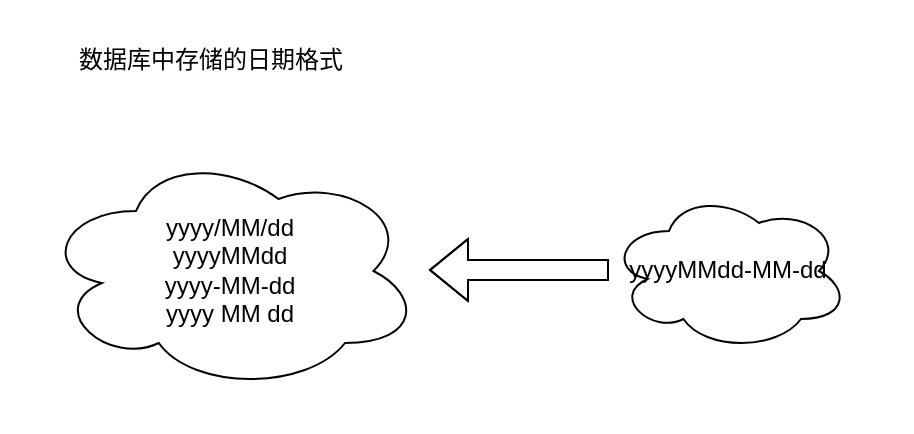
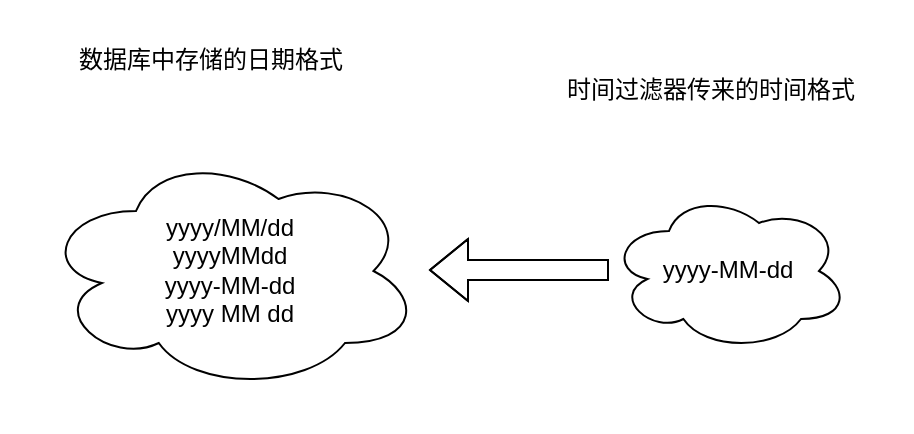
+ <mxCell id="3" value="时间过滤器传来的时间格式" style="text;html=1;align=center;verticalAlign=middle;resizable=0;points=[];autosize=1;strokeColor=none;fillColor=none;" vertex="1" parent="1"><mxGeometry x="275" y="35" width="160" height="20" as="geometry" /></mxCell>
- <mxCell id="4" value="yyyyMMdd-MM-dd" style="ellipse;shape=cloud;whiteSpace=wrap;html=1;" vertex="1" parent="1"><mxGeometry x="304" y="95" width="120" height="80" as="geometry" /></mxCell>
+ <mxCell id="4" value="yyyy-MM-dd" style="ellipse;shape=cloud;whiteSpace=wrap;html=1;" vertex="1" parent="1"><mxGeometry x="304" y="95" width="120" height="80" as="geometry" /></mxCell>
